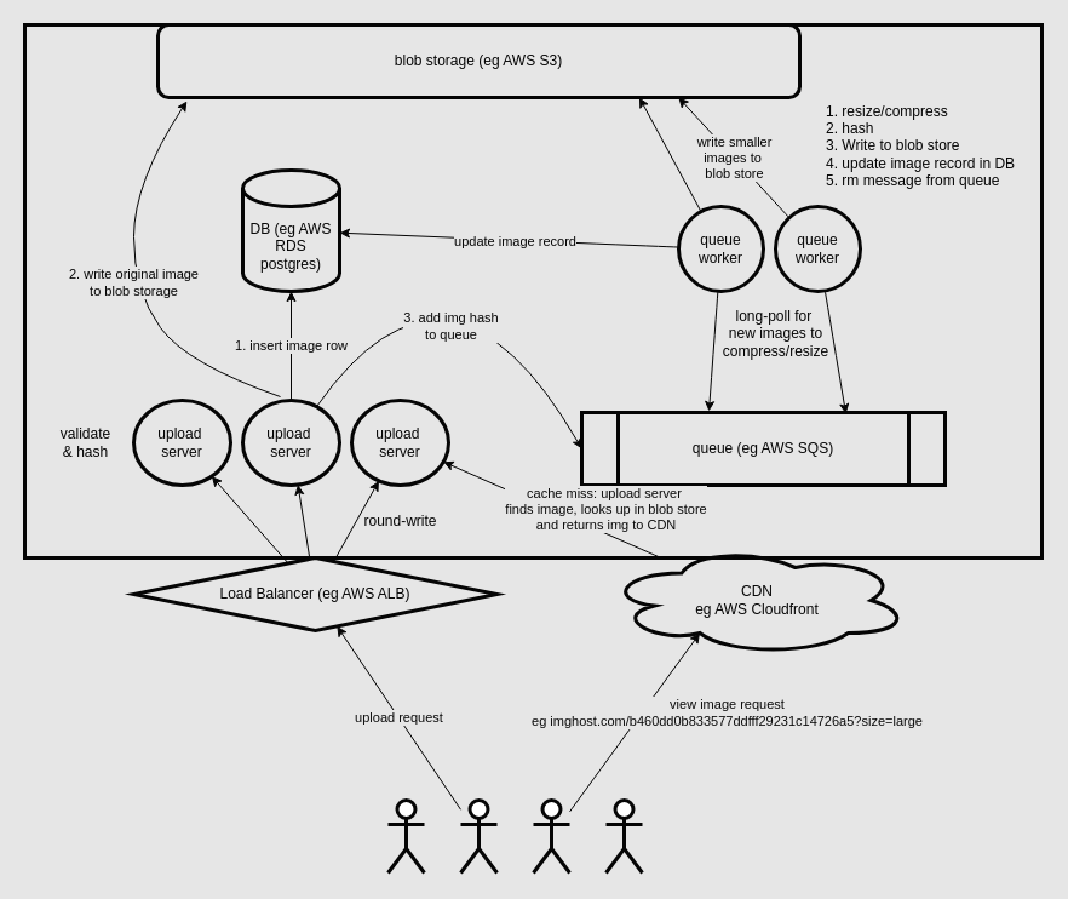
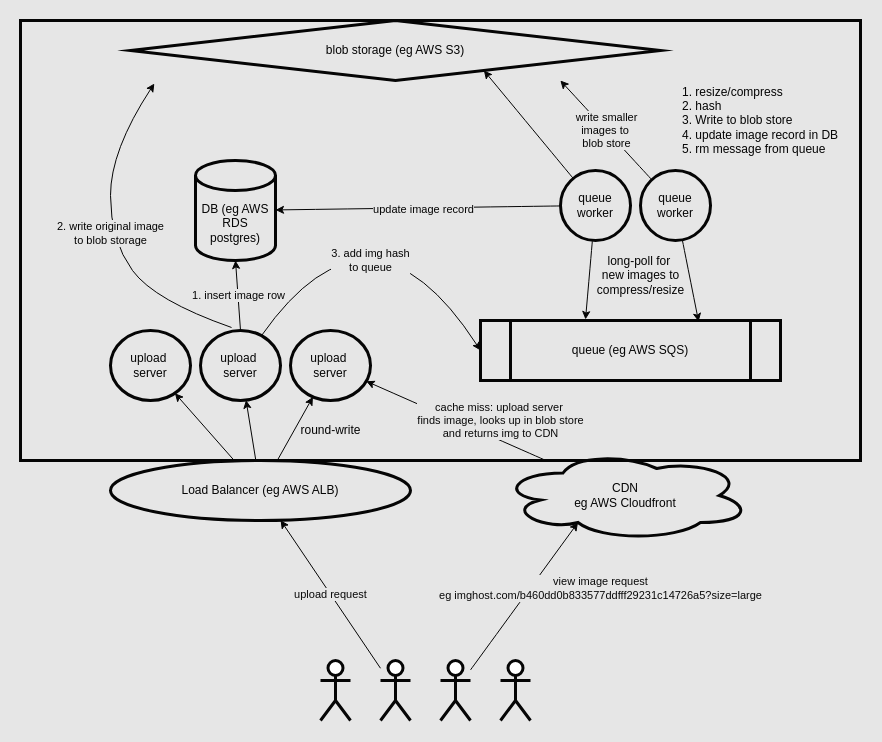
- <mxCell id="14" value="blob storage (eg AWS S3)" style="rounded=1;whiteSpace=wrap;html=1;fontColor=#050505;strokeColor=#050505;strokeWidth=3;fillColor=none;labelBackgroundColor=none;" vertex="1" parent="1"><mxGeometry x="130" y="20" width="530" height="60" as="geometry" /></mxCell>
+ <mxCell id="14" value="blob storage (eg AWS S3)" style="rhombus;whiteSpace=wrap;html=1;fontColor=#050505;strokeColor=#050505;strokeWidth=3;fillColor=none;labelBackgroundColor=none;" vertex="1" parent="1"><mxGeometry x="130" y="20" width="530" height="60" as="geometry" /></mxCell>
- <mxCell id="22" value="DB (eg AWS RDS postgres)" style="shape=cylinder3;whiteSpace=wrap;html=1;boundedLbl=1;backgroundOutline=1;size=15;fontColor=#050505;strokeColor=#050505;strokeWidth=3;fillColor=none;labelBackgroundColor=none;" vertex="1" parent="1"><mxGeometry x="200" y="140" width="80" height="100" as="geometry" /></mxCell>
+ <mxCell id="22" value="DB (eg AWS RDS postgres)" style="shape=cylinder3;whiteSpace=wrap;html=1;boundedLbl=1;backgroundOutline=1;size=15;fontColor=#050505;strokeColor=#050505;strokeWidth=3;fillColor=none;labelBackgroundColor=none;" vertex="1" parent="1"><mxGeometry x="195" y="160" width="80" height="100" as="geometry" /></mxCell>
- <mxCell id="23" value="validate&lt;br&gt;&amp;amp; hash" style="text;html=1;align=center;verticalAlign=middle;resizable=0;points=[];autosize=1;strokeColor=none;fillColor=none;fontColor=#050505;labelBackgroundColor=none;" vertex="1" parent="1"><mxGeometry x="40" y="350" width="60" height="30" as="geometry" /></mxCell>
- <mxCell id="24" value="queue (eg AWS SQS)" style="shape=process;whiteSpace=wrap;html=1;backgroundOutline=1;fontColor=#050505;strokeColor=#050505;strokeWidth=3;fillColor=none;labelBackgroundColor=none;" vertex="1" parent="1"><mxGeometry x="480" y="340" width="300" height="60" as="geometry" /></mxCell>
+ <mxCell id="24" value="queue (eg AWS SQS)" style="shape=process;whiteSpace=wrap;html=1;backgroundOutline=1;fontColor=#050505;strokeColor=#050505;strokeWidth=3;fillColor=none;labelBackgroundColor=none;" vertex="1" parent="1"><mxGeometry x="480" y="320" width="300" height="60" as="geometry" /></mxCell>
- <mxCell id="13" value="Load Balancer (eg AWS ALB)" style="rhombus;whiteSpace=wrap;html=1;fontColor=#050505;strokeColor=#050505;strokeWidth=3;fillColor=none;labelBackgroundColor=none;" vertex="1" parent="1"><mxGeometry x="110" y="460" width="300" height="60" as="geometry" /></mxCell>
+ <mxCell id="13" value="Load Balancer (eg AWS ALB)" style="ellipse;whiteSpace=wrap;html=1;fontColor=#050505;strokeColor=#050505;strokeWidth=3;fillColor=none;labelBackgroundColor=none;" vertex="1" parent="1"><mxGeometry x="110" y="460" width="300" height="60" as="geometry" /></mxCell>
